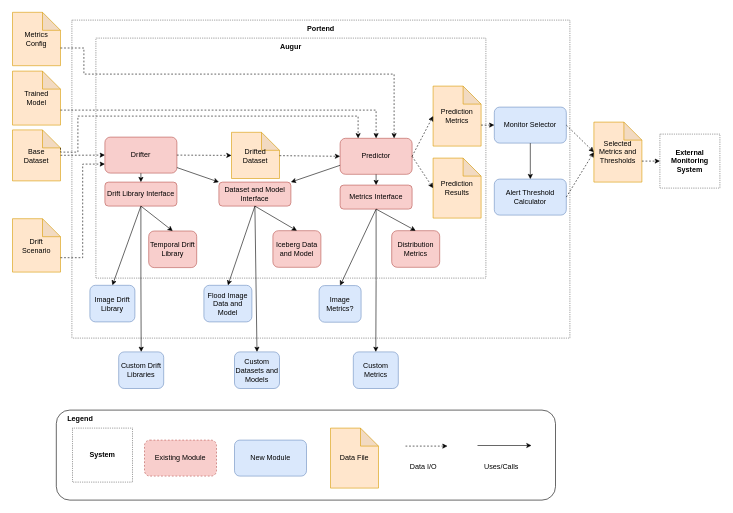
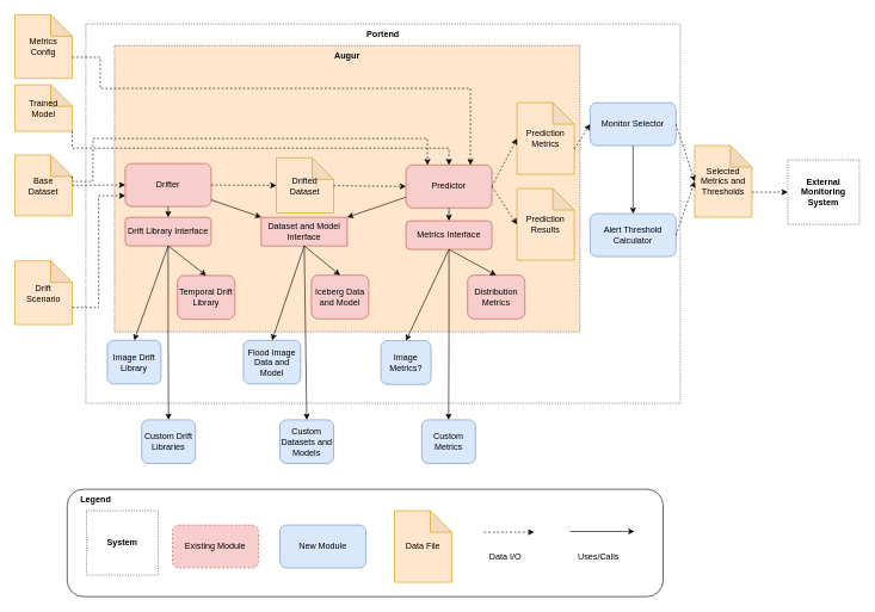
- <mxCell id="9" value="Trained&lt;br&gt;Model" style="shape=note;whiteSpace=wrap;html=1;backgroundOutline=1;darkOpacity=0.05;fillColor=#ffe6cc;strokeColor=#d79b00;" parent="1" vertex="1"><mxGeometry x="20" y="118" width="80" height="90" as="geometry" /></mxCell>
+ <mxCell id="9" value="Trained&lt;br&gt;Model" style="shape=note;whiteSpace=wrap;html=1;backgroundOutline=1;darkOpacity=0.05;fillColor=#ffe6cc;strokeColor=#d79b00;" parent="1" vertex="1"><mxGeometry x="20" y="118" width="80" height="65" as="geometry" /></mxCell>
- <mxCell id="19" value="Monitor Selector" style="rounded=1;whiteSpace=wrap;html=1;fillColor=#dae8fc;strokeColor=#6c8ebf;" parent="1" vertex="1"><mxGeometry x="823" y="178" width="120" height="60" as="geometry" /></mxCell>
+ <mxCell id="19" value="Monitor Selector" style="rounded=1;whiteSpace=wrap;html=1;fillColor=#dae8fc;strokeColor=#6c8ebf;" parent="1" vertex="1"><mxGeometry x="823" y="143" width="120" height="60" as="geometry" /></mxCell>
- <mxCell id="22" value="Selected&lt;br&gt;Metrics and Thresholds" style="shape=note;whiteSpace=wrap;html=1;backgroundOutline=1;darkOpacity=0.05;fillColor=#ffe6cc;strokeColor=#d79b00;" parent="1" vertex="1"><mxGeometry x="989" y="203" width="80" height="100" as="geometry" /></mxCell>
+ <mxCell id="22" value="Selected&lt;br&gt;Metrics and Thresholds" style="shape=note;whiteSpace=wrap;html=1;backgroundOutline=1;darkOpacity=0.05;fillColor=#ffe6cc;strokeColor=#d79b00;" parent="1" vertex="1"><mxGeometry x="969" y="203" width="80" height="100" as="geometry" /></mxCell>
- <mxCell id="4" value="&lt;b&gt;Augur&lt;/b&gt;" style="rounded=0;whiteSpace=wrap;html=1;align=center;verticalAlign=top;dashed=1;dashPattern=1 2;" parent="1" vertex="1"><mxGeometry x="159" y="63" width="650" height="400" as="geometry" /></mxCell>
+ <mxCell id="4" value="&lt;b&gt;Augur&lt;/b&gt;" style="rounded=0;whiteSpace=wrap;html=1;align=center;verticalAlign=top;dashed=1;dashPattern=1 2;fillColor=#ffe6cc;" parent="1" vertex="1"><mxGeometry x="159" y="63" width="650" height="400" as="geometry" /></mxCell>
- <mxCell id="56" value="Dataset and Model Interface" style="rounded=1;whiteSpace=wrap;html=1;fillColor=#f8cecc;strokeColor=#b85450;" vertex="1" parent="1"><mxGeometry x="364" y="303" width="120" height="40" as="geometry" /></mxCell>
+ <mxCell id="56" value="Dataset and Model Interface" style="whiteSpace=wrap;html=1;fillColor=#f8cecc;strokeColor=#b85450;rounded=0;" vertex="1" parent="1"><mxGeometry x="364" y="303" width="120" height="40" as="geometry" /></mxCell>
- <mxCell id="60" value="Iceberg Data and Model" style="rounded=1;whiteSpace=wrap;html=1;fillColor=#f8cecc;strokeColor=#b85450;" vertex="1" parent="1"><mxGeometry x="454" y="384" width="80" height="61" as="geometry" /></mxCell>
+ <mxCell id="60" value="Iceberg Data and Model" style="rounded=1;whiteSpace=wrap;html=1;fillColor=#f8cecc;strokeColor=#b85450;" vertex="1" parent="1"><mxGeometry x="434" y="384" width="80" height="61" as="geometry" /></mxCell>
